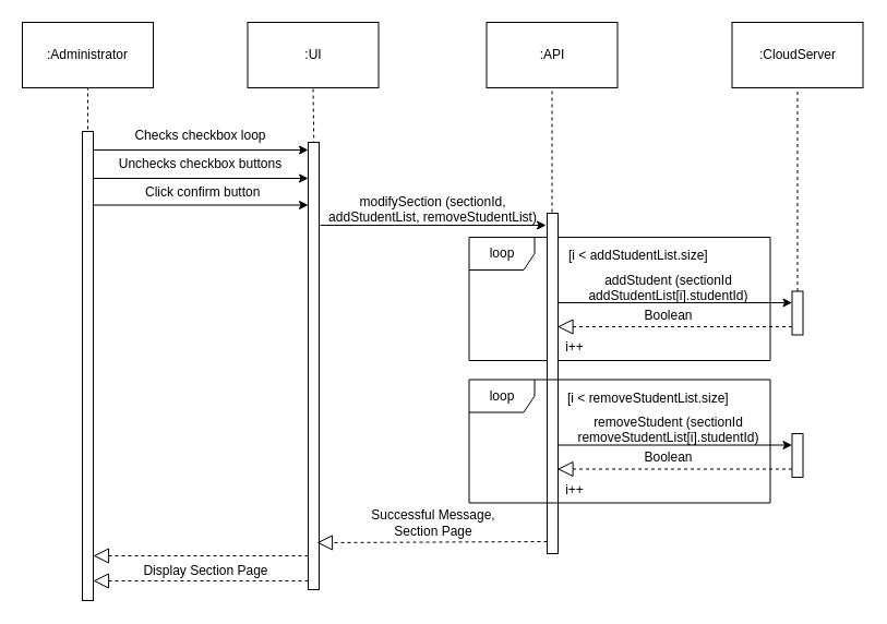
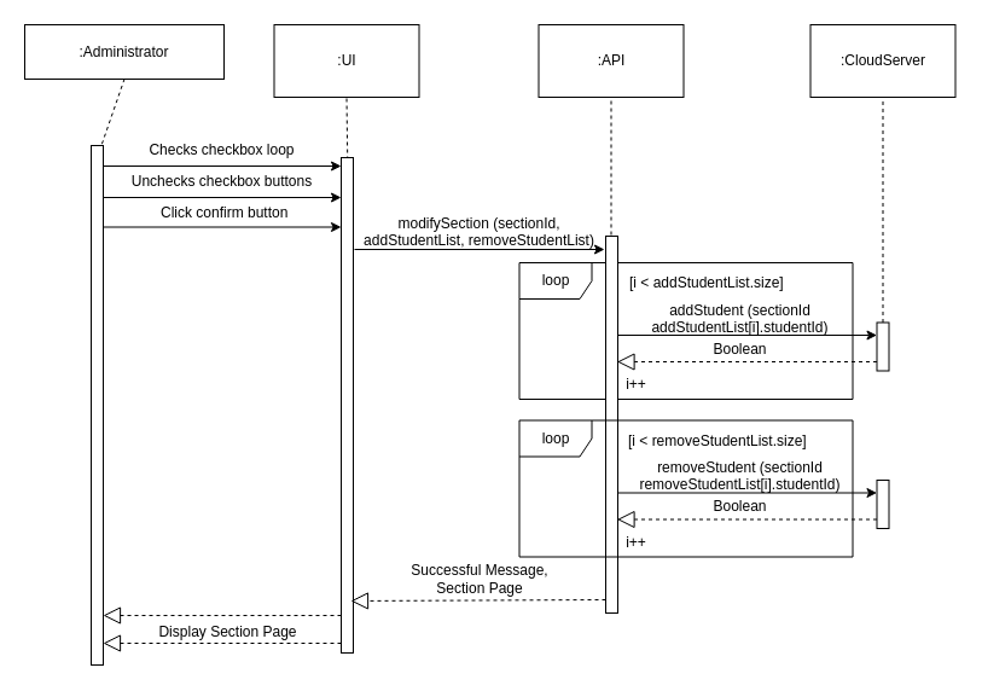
- <mxCell id="4" value=":Administrator" style="rounded=0;whiteSpace=wrap;html=1;" vertex="1" parent="1"><mxGeometry x="20" y="20" width="120" height="60" as="geometry" /></mxCell>
+ <mxCell id="4" value=":Administrator" style="rounded=0;whiteSpace=wrap;html=1;" vertex="1" parent="1"><mxGeometry x="20" y="20" width="165" height="45" as="geometry" /></mxCell>
